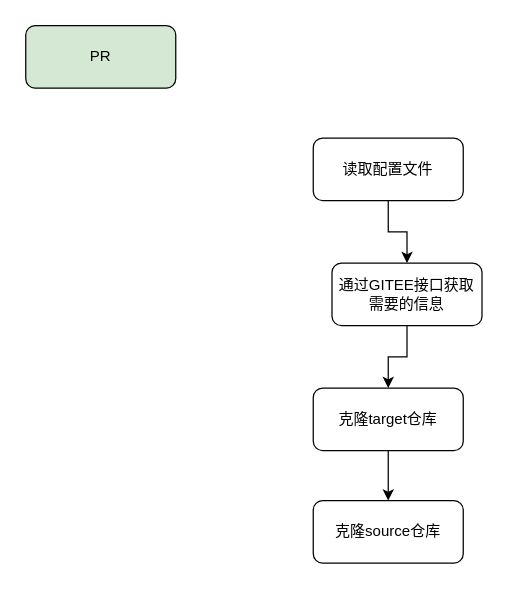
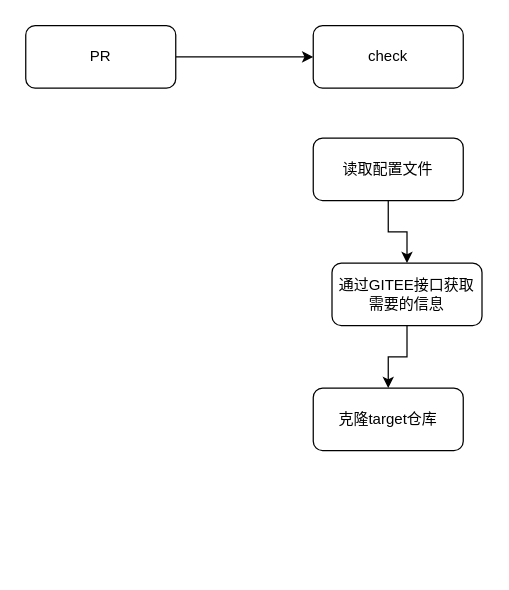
- <mxCell id="3" value="PR" style="rounded=1;whiteSpace=wrap;html=1;fillColor=#d5e8d4;" vertex="1" parent="1"><mxGeometry x="20" y="20" width="120" height="50" as="geometry" /></mxCell>
+ <mxCell id="3" value="PR" style="rounded=1;whiteSpace=wrap;html=1;" vertex="1" parent="1"><mxGeometry x="20" y="20" width="120" height="50" as="geometry" /></mxCell>
+ <mxCell id="2" style="edgeStyle=orthogonalEdgeStyle;rounded=0;orthogonalLoop=1;jettySize=auto;html=1;exitX=1;exitY=0.5;exitDx=0;exitDy=0;entryX=0;entryY=0.5;entryDx=0;entryDy=0;" edge="1" parent="1" source="3" target="4"><mxGeometry relative="1" as="geometry" /></mxCell>
+ <mxCell id="4" value="check" style="rounded=1;whiteSpace=wrap;html=1;" vertex="1" parent="1"><mxGeometry x="250" y="20" width="120" height="50" as="geometry" /></mxCell>
- <mxCell id="7" style="edgeStyle=orthogonalEdgeStyle;rounded=0;orthogonalLoop=1;jettySize=auto;html=1;exitX=0.5;exitY=1;exitDx=0;exitDy=0;entryX=0.5;entryY=0;entryDx=0;entryDy=0;" edge="1" parent="1" source="8" target="9"><mxGeometry relative="1" as="geometry" /></mxCell>
- <mxCell id="9" value="克隆source仓库" style="rounded=1;whiteSpace=wrap;html=1;" vertex="1" parent="1"><mxGeometry x="250" y="400" width="120" height="50" as="geometry" /></mxCell>
